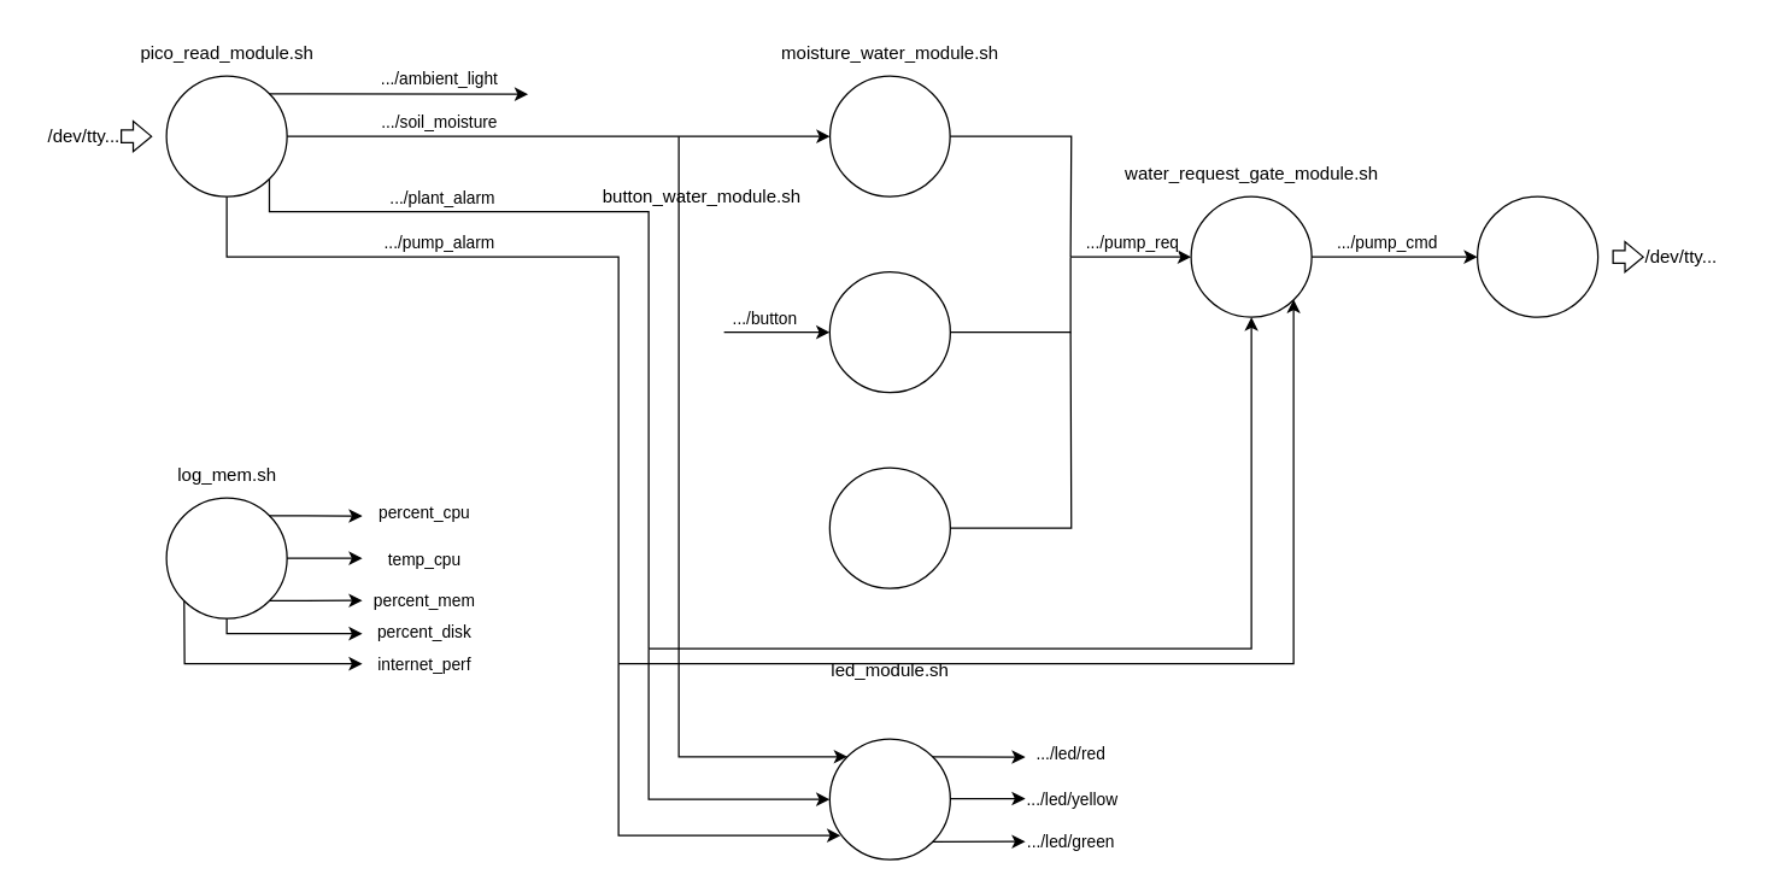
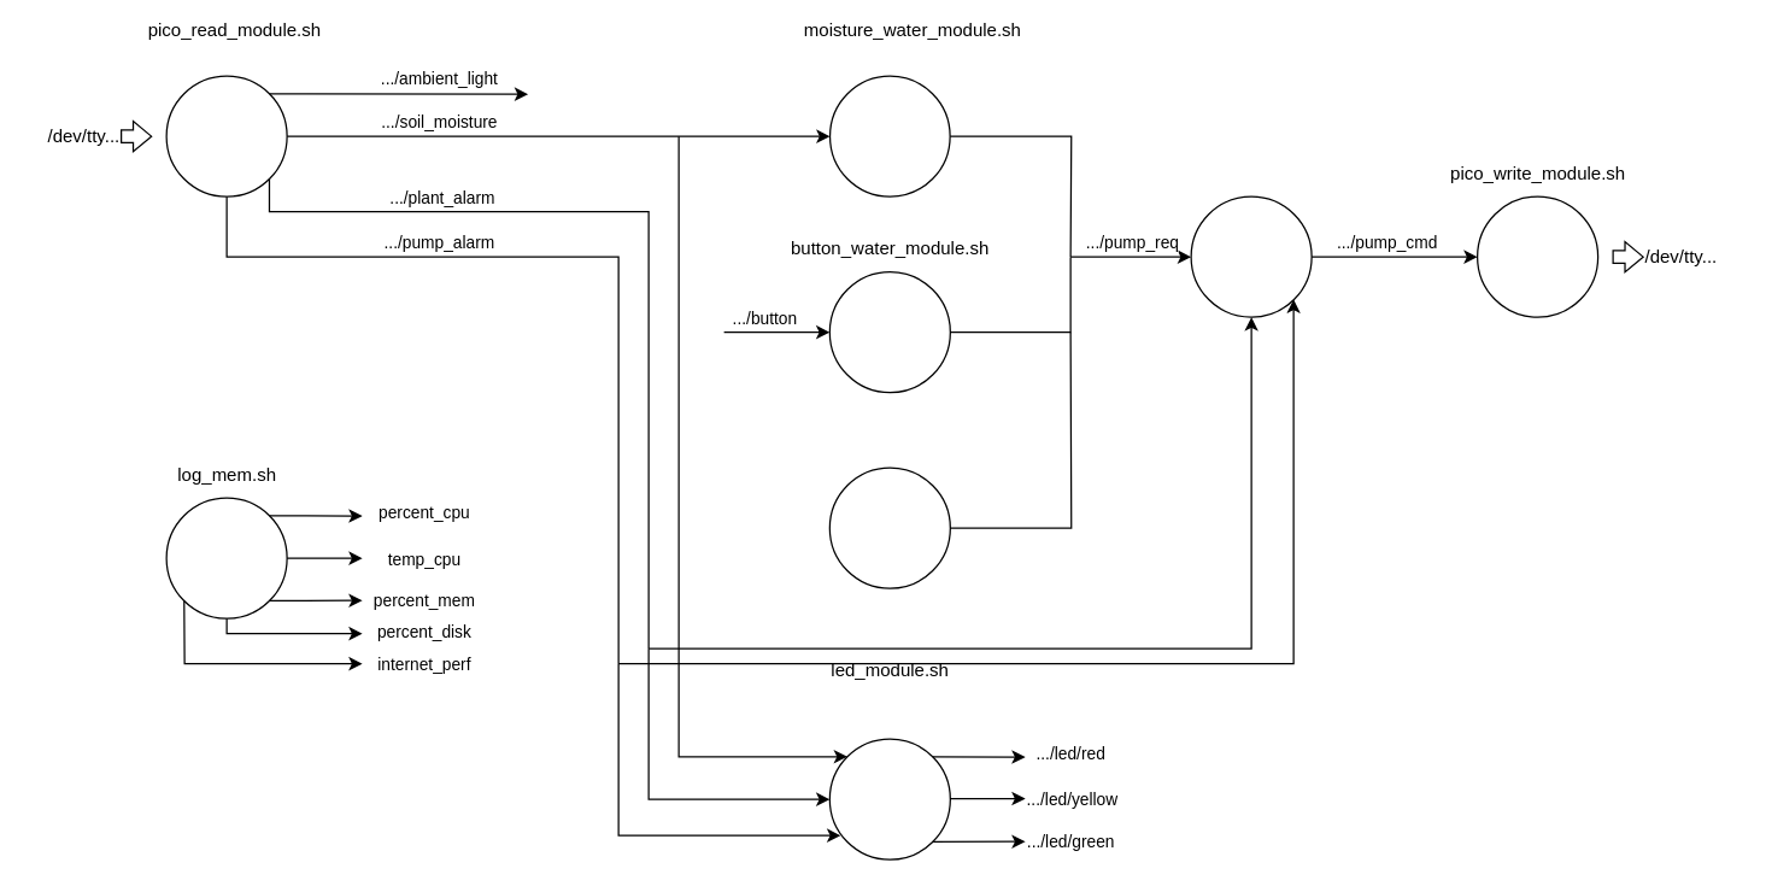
- <mxCell id="8" value="pico_read_module.sh" style="text;html=1;align=center;verticalAlign=middle;resizable=0;points=[];autosize=1;strokeColor=none;fillColor=none;" parent="1" vertex="1"><mxGeometry x="80" y="20" width="140" height="30" as="geometry" /></mxCell>
+ <mxCell id="8" value="pico_read_module.sh" style="text;html=1;align=center;verticalAlign=middle;resizable=0;points=[];autosize=1;strokeColor=none;fillColor=none;" parent="1" vertex="1"><mxGeometry x="85" y="5" width="140" height="30" as="geometry" /></mxCell>
- <mxCell id="4" value="&lt;div&gt;moisture_water_module.sh&lt;/div&gt;" style="text;html=1;align=center;verticalAlign=middle;resizable=0;points=[];autosize=1;strokeColor=none;fillColor=none;" parent="1" vertex="1"><mxGeometry x="505.17" y="20" width="170" height="30" as="geometry" /></mxCell>
+ <mxCell id="4" value="&lt;div&gt;moisture_water_module.sh&lt;/div&gt;" style="text;html=1;align=center;verticalAlign=middle;resizable=0;points=[];autosize=1;strokeColor=none;fillColor=none;" parent="1" vertex="1"><mxGeometry x="520.17" y="5" width="170" height="30" as="geometry" /></mxCell>
- <mxCell id="20" value="&lt;div&gt;water_request_gate_module.sh&lt;/div&gt;" style="text;html=1;align=center;verticalAlign=middle;resizable=0;points=[];autosize=1;strokeColor=none;fillColor=none;" parent="1" vertex="1"><mxGeometry x="735" y="100" width="190" height="30" as="geometry" /></mxCell>
+ <mxCell id="54" value="&lt;div&gt;pico_write_module.sh&lt;/div&gt;" style="text;html=1;align=center;verticalAlign=middle;resizable=0;points=[];autosize=1;strokeColor=none;fillColor=none;" vertex="1" parent="1"><mxGeometry x="950" y="100" width="140" height="30" as="geometry" /></mxCell>
- <mxCell id="19" value="&lt;div&gt;button_water_module.sh&lt;/div&gt;" style="text;html=1;align=center;verticalAlign=middle;resizable=0;points=[];autosize=1;strokeColor=none;fillColor=none;" parent="1" vertex="1"><mxGeometry x="390.17" y="115" width="150" height="30" as="geometry" /></mxCell>
+ <mxCell id="19" value="&lt;div&gt;button_water_module.sh&lt;/div&gt;" style="text;html=1;align=center;verticalAlign=middle;resizable=0;points=[];autosize=1;strokeColor=none;fillColor=none;" parent="1" vertex="1"><mxGeometry x="515.17" y="150" width="150" height="30" as="geometry" /></mxCell>
